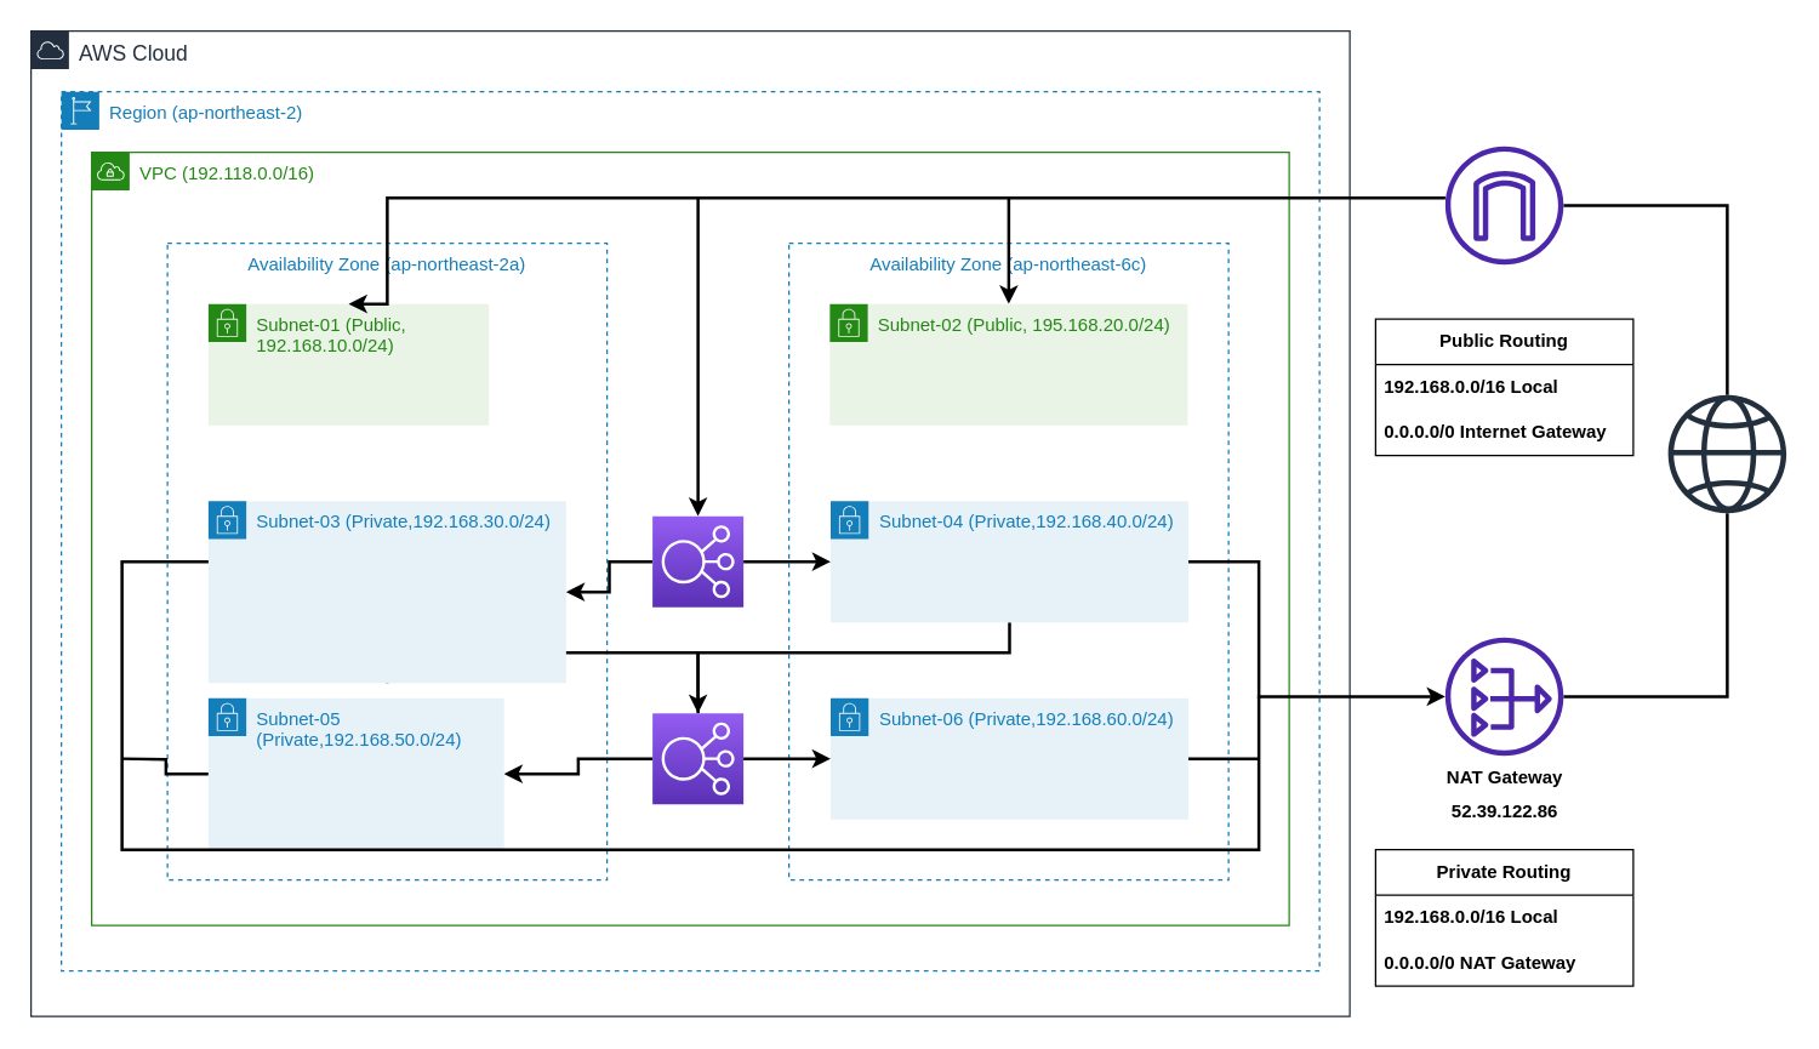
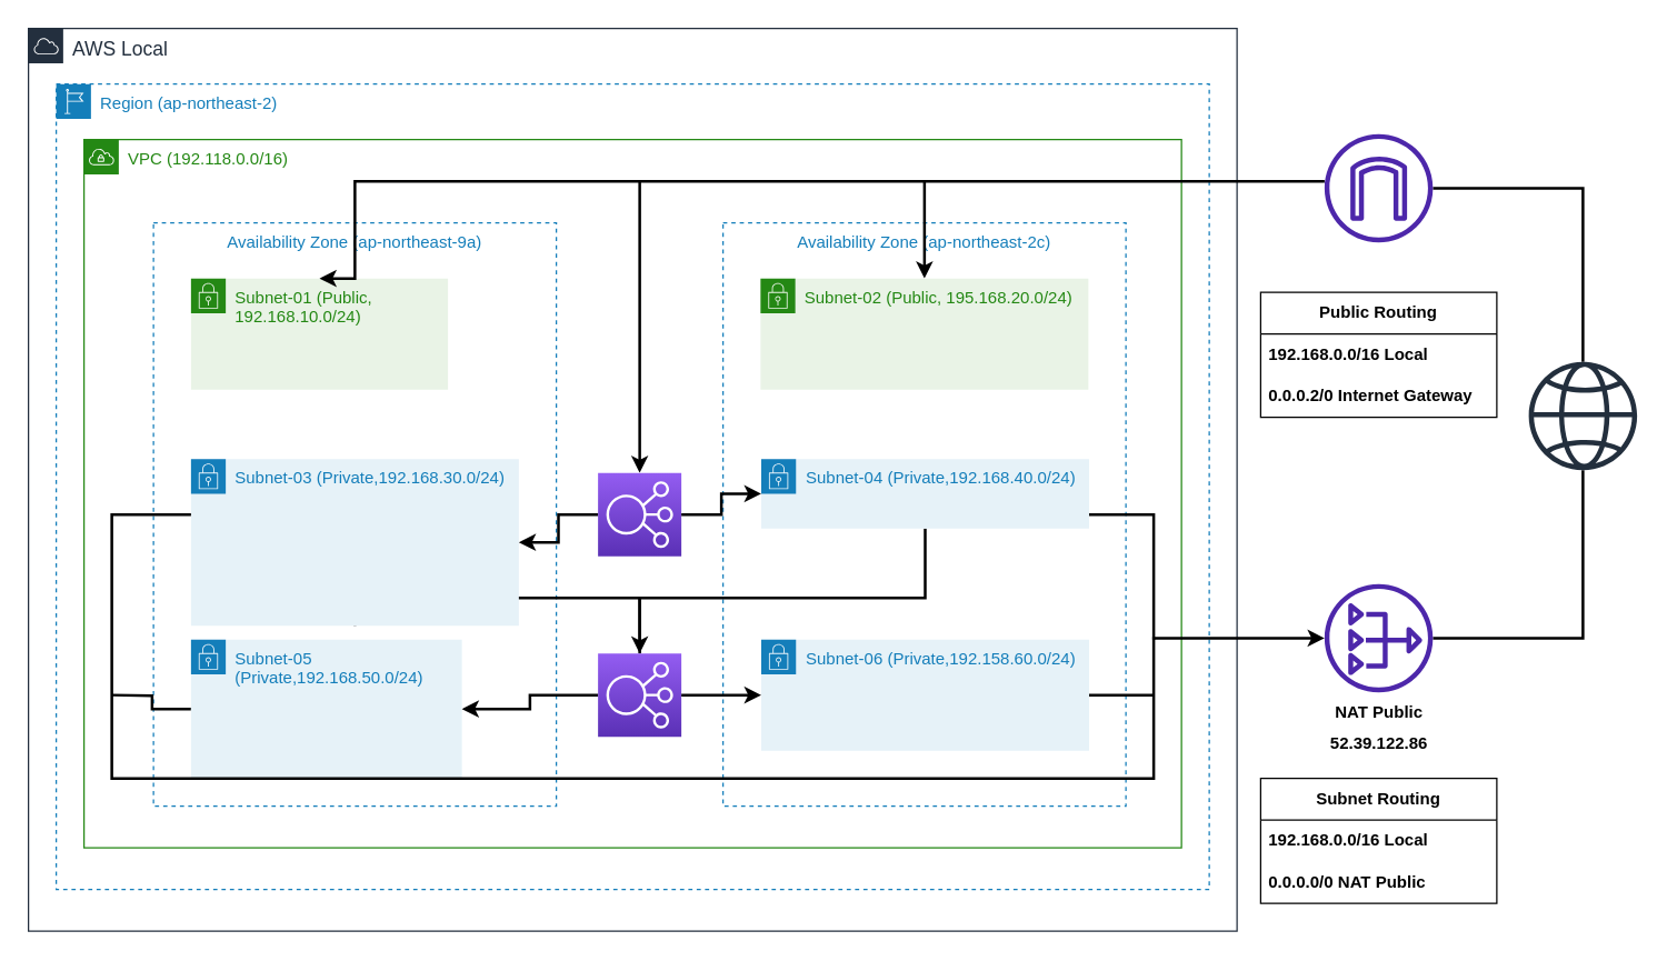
- <mxCell id="16" value="&lt;font style=&quot;font-size: 14px;&quot;&gt;AWS Cloud&lt;/font&gt;" style="points=[[0,0],[0.25,0],[0.5,0],[0.75,0],[1,0],[1,0.25],[1,0.5],[1,0.75],[1,1],[0.75,1],[0.5,1],[0.25,1],[0,1],[0,0.75],[0,0.5],[0,0.25]];outlineConnect=0;gradientColor=none;html=1;whiteSpace=wrap;fontSize=12;fontStyle=0;container=1;pointerEvents=0;collapsible=0;recursiveResize=0;shape=mxgraph.aws4.group;grIcon=mxgraph.aws4.group_aws_cloud;strokeColor=#232F3E;fillColor=none;verticalAlign=top;align=left;spacingLeft=30;fontColor=#232F3E;dashed=0;" parent="1" vertex="1"><mxGeometry x="20" y="20" width="870" height="650" as="geometry" /></mxCell>
+ <mxCell id="16" value="&lt;font style=&quot;font-size: 14px;&quot;&gt;AWS Local&lt;/font&gt;" style="points=[[0,0],[0.25,0],[0.5,0],[0.75,0],[1,0],[1,0.25],[1,0.5],[1,0.75],[1,1],[0.75,1],[0.5,1],[0.25,1],[0,1],[0,0.75],[0,0.5],[0,0.25]];outlineConnect=0;gradientColor=none;html=1;whiteSpace=wrap;fontSize=12;fontStyle=0;container=1;pointerEvents=0;collapsible=0;recursiveResize=0;shape=mxgraph.aws4.group;grIcon=mxgraph.aws4.group_aws_cloud;strokeColor=#232F3E;fillColor=none;verticalAlign=top;align=left;spacingLeft=30;fontColor=#232F3E;dashed=0;" parent="1" vertex="1"><mxGeometry x="20" y="20" width="870" height="650" as="geometry" /></mxCell>
- <mxCell id="4" value="Availability Zone (ap-northeast-2a)" style="fillColor=none;strokeColor=#147EBA;dashed=1;verticalAlign=top;fontStyle=0;fontColor=#147EBA;whiteSpace=wrap;html=1;" parent="2" vertex="1"><mxGeometry x="50" y="60" width="290" height="420" as="geometry" /></mxCell>
+ <mxCell id="4" value="Availability Zone (ap-northeast-9a)" style="fillColor=none;strokeColor=#147EBA;dashed=1;verticalAlign=top;fontStyle=0;fontColor=#147EBA;whiteSpace=wrap;html=1;" parent="2" vertex="1"><mxGeometry x="50" y="60" width="290" height="420" as="geometry" /></mxCell>
- <mxCell id="3" value="Availability Zone (ap-northeast-6c)" style="fillColor=none;strokeColor=#147EBA;dashed=1;verticalAlign=top;fontStyle=0;fontColor=#147EBA;whiteSpace=wrap;html=1;movable=1;resizable=1;rotatable=1;deletable=1;editable=1;locked=0;connectable=1;" parent="2" vertex="1"><mxGeometry x="460" y="60" width="290" height="420" as="geometry" /></mxCell>
+ <mxCell id="3" value="Availability Zone (ap-northeast-2c)" style="fillColor=none;strokeColor=#147EBA;dashed=1;verticalAlign=top;fontStyle=0;fontColor=#147EBA;whiteSpace=wrap;html=1;movable=1;resizable=1;rotatable=1;deletable=1;editable=1;locked=0;connectable=1;" parent="2" vertex="1"><mxGeometry x="460" y="60" width="290" height="420" as="geometry" /></mxCell>
- <mxCell id="28" value="0.0.0.0/0 Internet Gateway" style="text;strokeColor=none;fillColor=none;align=left;verticalAlign=middle;spacingLeft=4;spacingRight=4;overflow=hidden;points=[[0,0.5],[1,0.5]];portConstraint=eastwest;rotatable=0;whiteSpace=wrap;html=1;fontStyle=1" parent="26" vertex="1"><mxGeometry y="60" width="170" height="30" as="geometry" /></mxCell>
+ <mxCell id="28" value="0.0.0.2/0 Internet Gateway" style="text;strokeColor=none;fillColor=none;align=left;verticalAlign=middle;spacingLeft=4;spacingRight=4;overflow=hidden;points=[[0,0.5],[1,0.5]];portConstraint=eastwest;rotatable=0;whiteSpace=wrap;html=1;fontStyle=1" parent="26" vertex="1"><mxGeometry y="60" width="170" height="30" as="geometry" /></mxCell>
- <mxCell id="34" value="Subnet-04 (Private,192.168.40.0/24)" style="points=[[0,0],[0.25,0],[0.5,0],[0.75,0],[1,0],[1,0.25],[1,0.5],[1,0.75],[1,1],[0.75,1],[0.5,1],[0.25,1],[0,1],[0,0.75],[0,0.5],[0,0.25]];outlineConnect=0;gradientColor=none;html=1;whiteSpace=wrap;fontSize=12;fontStyle=0;container=1;pointerEvents=0;collapsible=0;recursiveResize=0;shape=mxgraph.aws4.group;grIcon=mxgraph.aws4.group_security_group;grStroke=0;strokeColor=#147EBA;fillColor=#E6F2F8;verticalAlign=top;align=left;spacingLeft=30;fontColor=#147EBA;dashed=0;" parent="1" vertex="1"><mxGeometry x="547.5" y="330" width="236" height="80" as="geometry" /></mxCell>
+ <mxCell id="34" value="Subnet-04 (Private,192.168.40.0/24)" style="points=[[0,0],[0.25,0],[0.5,0],[0.75,0],[1,0],[1,0.25],[1,0.5],[1,0.75],[1,1],[0.75,1],[0.5,1],[0.25,1],[0,1],[0,0.75],[0,0.5],[0,0.25]];outlineConnect=0;gradientColor=none;html=1;whiteSpace=wrap;fontSize=12;fontStyle=0;container=1;pointerEvents=0;collapsible=0;recursiveResize=0;shape=mxgraph.aws4.group;grIcon=mxgraph.aws4.group_security_group;grStroke=0;strokeColor=#147EBA;fillColor=#E6F2F8;verticalAlign=top;align=left;spacingLeft=30;fontColor=#147EBA;dashed=0;" parent="1" vertex="1"><mxGeometry x="547.5" y="330" width="236" height="50" as="geometry" /></mxCell>
- <mxCell id="36" value="Subnet-06 (Private,192.168.60.0/24)" style="points=[[0,0],[0.25,0],[0.5,0],[0.75,0],[1,0],[1,0.25],[1,0.5],[1,0.75],[1,1],[0.75,1],[0.5,1],[0.25,1],[0,1],[0,0.75],[0,0.5],[0,0.25]];outlineConnect=0;gradientColor=none;html=1;whiteSpace=wrap;fontSize=12;fontStyle=0;container=1;pointerEvents=0;collapsible=0;recursiveResize=0;shape=mxgraph.aws4.group;grIcon=mxgraph.aws4.group_security_group;grStroke=0;strokeColor=#147EBA;fillColor=#E6F2F8;verticalAlign=top;align=left;spacingLeft=30;fontColor=#147EBA;dashed=0;" parent="1" vertex="1"><mxGeometry x="547.5" y="460" width="236" height="80" as="geometry" /></mxCell>
+ <mxCell id="36" value="Subnet-06 (Private,192.158.60.0/24)" style="points=[[0,0],[0.25,0],[0.5,0],[0.75,0],[1,0],[1,0.25],[1,0.5],[1,0.75],[1,1],[0.75,1],[0.5,1],[0.25,1],[0,1],[0,0.75],[0,0.5],[0,0.25]];outlineConnect=0;gradientColor=none;html=1;whiteSpace=wrap;fontSize=12;fontStyle=0;container=1;pointerEvents=0;collapsible=0;recursiveResize=0;shape=mxgraph.aws4.group;grIcon=mxgraph.aws4.group_security_group;grStroke=0;strokeColor=#147EBA;fillColor=#E6F2F8;verticalAlign=top;align=left;spacingLeft=30;fontColor=#147EBA;dashed=0;" parent="1" vertex="1"><mxGeometry x="547.5" y="460" width="236" height="80" as="geometry" /></mxCell>
- <mxCell id="25" value="NAT Gateway" style="text;html=1;align=center;verticalAlign=middle;resizable=0;points=[];autosize=1;strokeColor=none;fillColor=none;fontStyle=1" parent="1" vertex="1"><mxGeometry x="942" y="498" width="100" height="30" as="geometry" /></mxCell>
+ <mxCell id="25" value="NAT Public" style="text;html=1;align=center;verticalAlign=middle;resizable=0;points=[];autosize=1;strokeColor=none;fillColor=none;fontStyle=1" parent="1" vertex="1"><mxGeometry x="942" y="498" width="100" height="30" as="geometry" /></mxCell>
- <mxCell id="29" value="Private Routing" style="swimlane;fontStyle=1;childLayout=stackLayout;horizontal=1;startSize=30;horizontalStack=0;resizeParent=1;resizeParentMax=0;resizeLast=0;collapsible=1;marginBottom=0;whiteSpace=wrap;html=1;" parent="1" vertex="1"><mxGeometry x="907" y="560" width="170" height="90" as="geometry" /></mxCell>
+ <mxCell id="29" value="Subnet Routing" style="swimlane;fontStyle=1;childLayout=stackLayout;horizontal=1;startSize=30;horizontalStack=0;resizeParent=1;resizeParentMax=0;resizeLast=0;collapsible=1;marginBottom=0;whiteSpace=wrap;html=1;" parent="1" vertex="1"><mxGeometry x="907" y="560" width="170" height="90" as="geometry" /></mxCell>
- <mxCell id="31" value="0.0.0.0/0 NAT Gateway" style="text;strokeColor=none;fillColor=none;align=left;verticalAlign=middle;spacingLeft=4;spacingRight=4;overflow=hidden;points=[[0,0.5],[1,0.5]];portConstraint=eastwest;rotatable=0;whiteSpace=wrap;html=1;fontStyle=1" parent="29" vertex="1"><mxGeometry y="60" width="170" height="30" as="geometry" /></mxCell>
+ <mxCell id="31" value="0.0.0.0/0 NAT Public" style="text;strokeColor=none;fillColor=none;align=left;verticalAlign=middle;spacingLeft=4;spacingRight=4;overflow=hidden;points=[[0,0.5],[1,0.5]];portConstraint=eastwest;rotatable=0;whiteSpace=wrap;html=1;fontStyle=1" parent="29" vertex="1"><mxGeometry y="60" width="170" height="30" as="geometry" /></mxCell>
